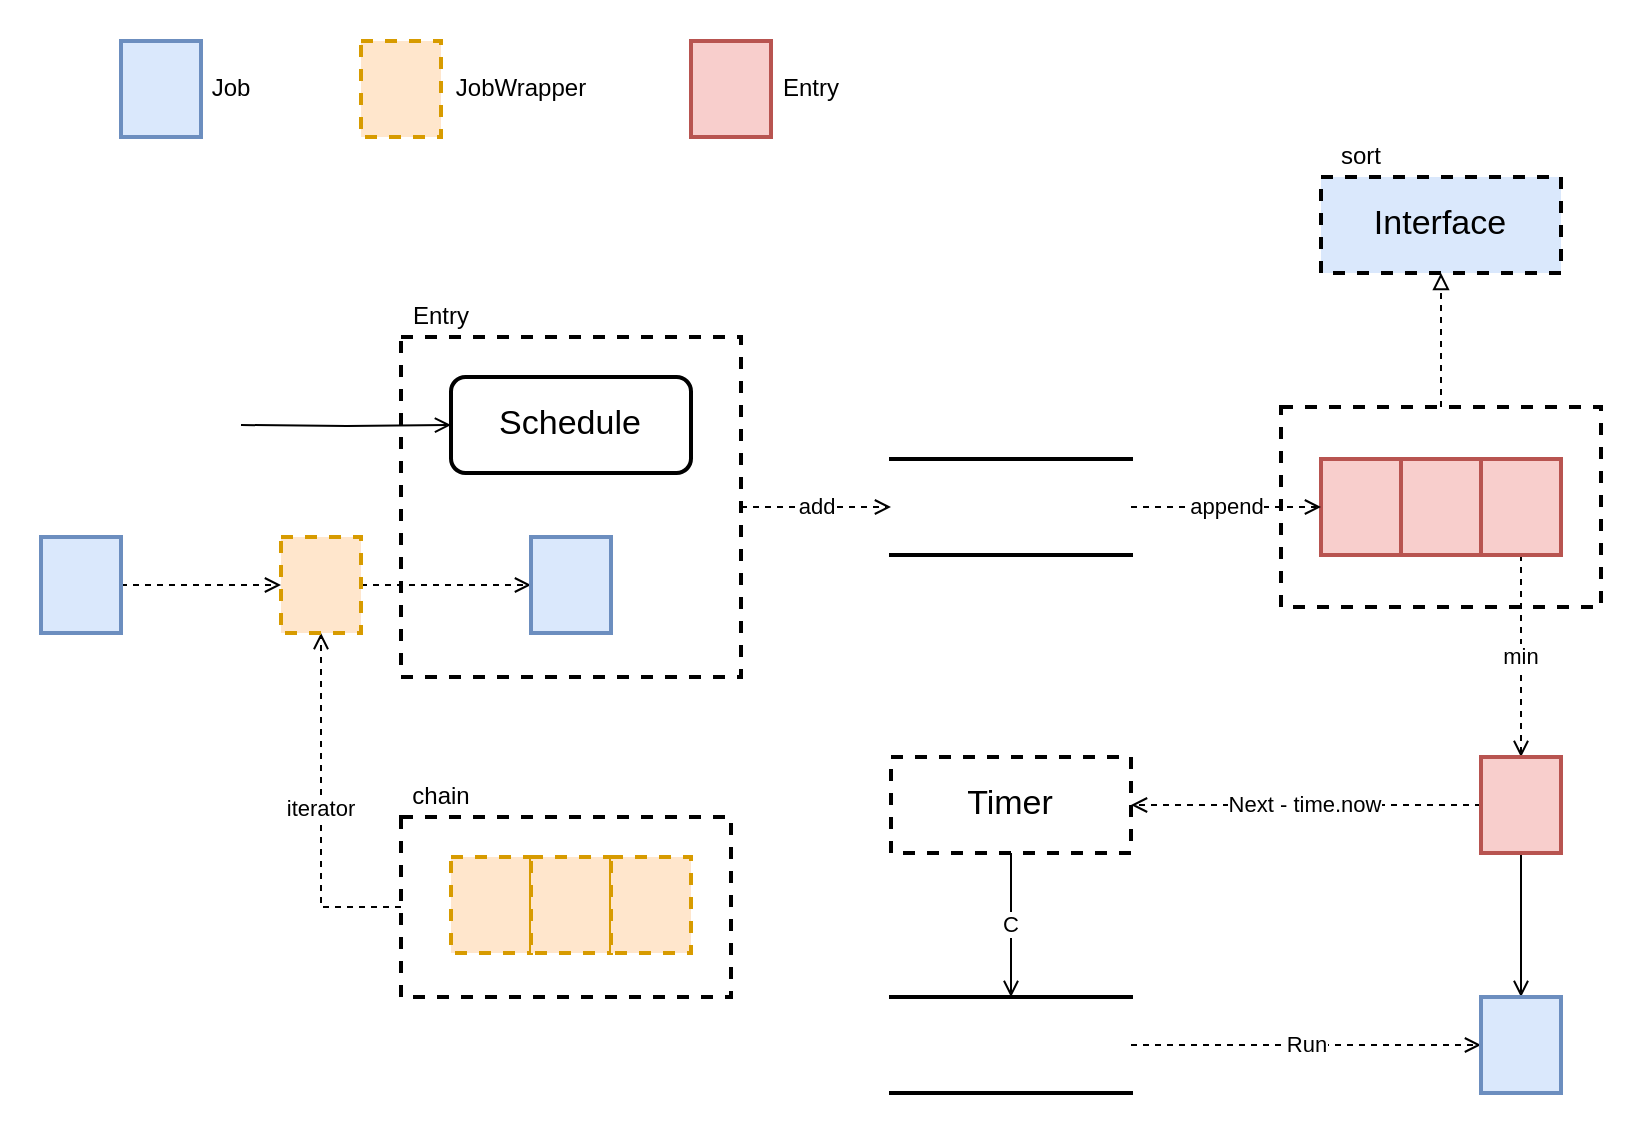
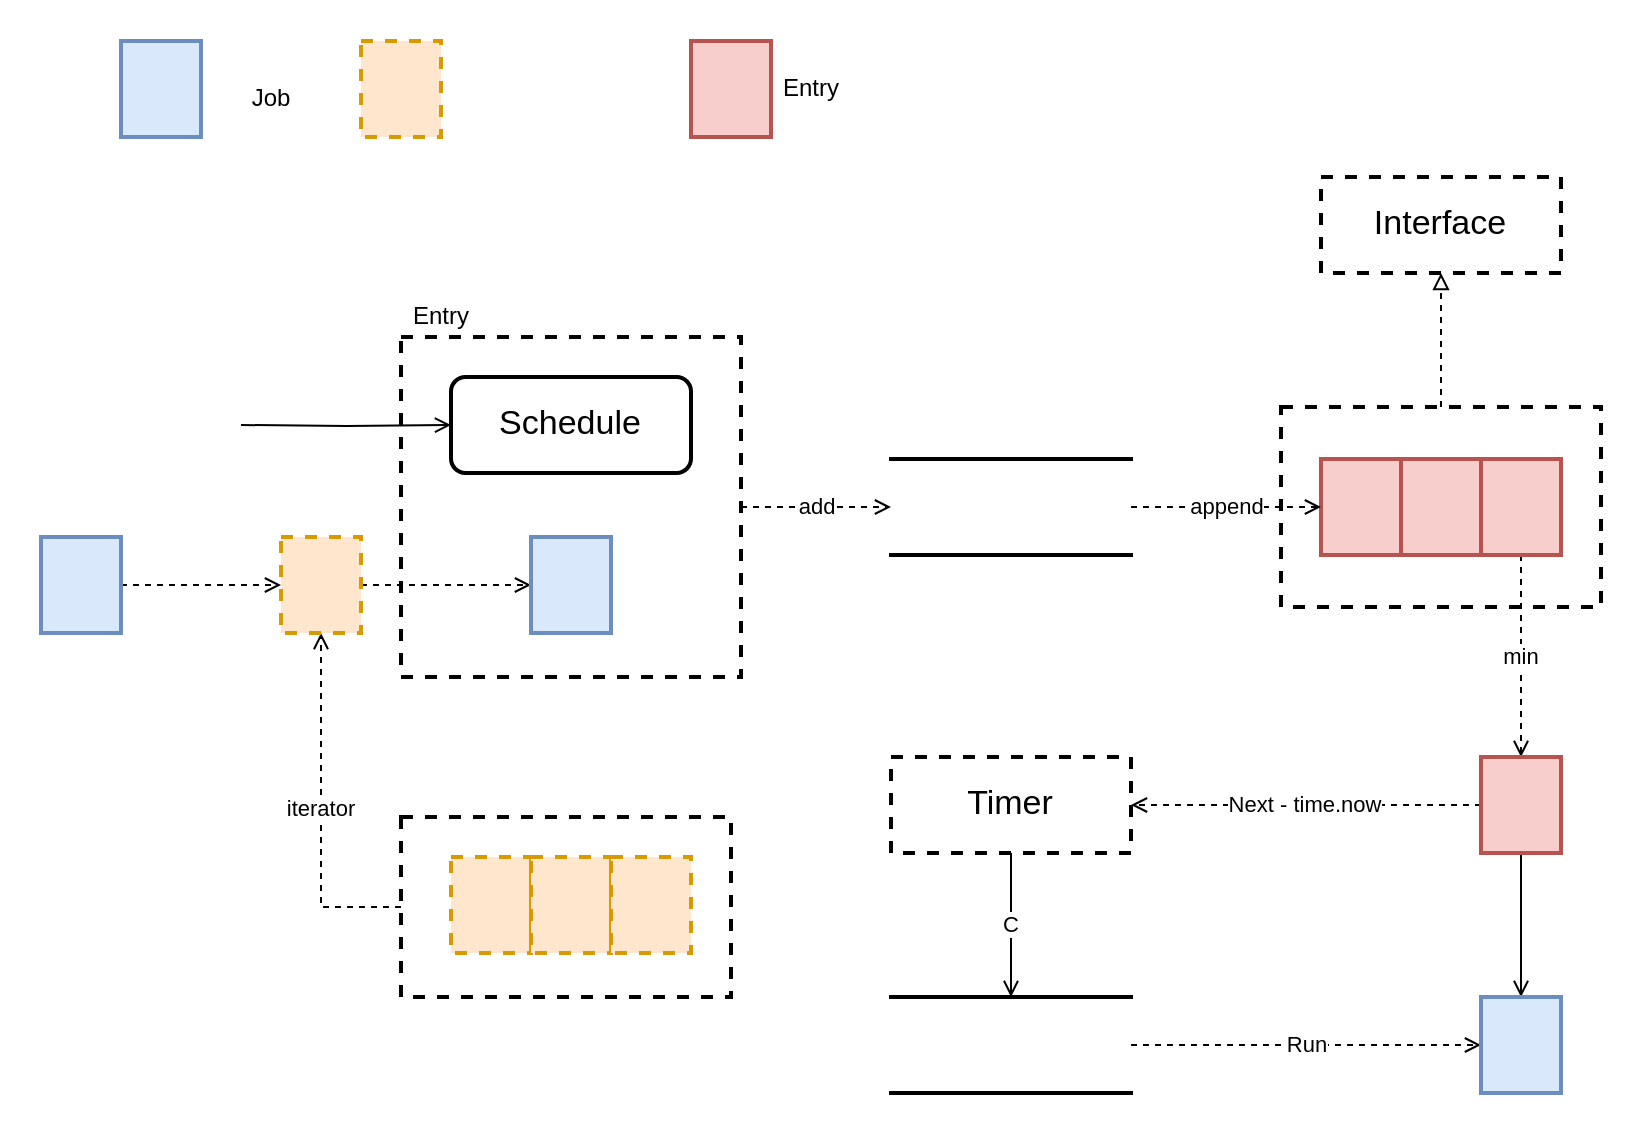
- <mxCell id="20" value="Job" style="text;html=1;align=center;verticalAlign=middle;resizable=0;points=[];autosize=1;strokeColor=none;" vertex="1" parent="1"><mxGeometry x="100" y="34" width="30" height="20" as="geometry" /></mxCell>
+ <mxCell id="20" value="Job" style="text;html=1;align=center;verticalAlign=middle;resizable=0;points=[];autosize=1;strokeColor=none;" vertex="1" parent="1"><mxGeometry x="120" y="39" width="30" height="20" as="geometry" /></mxCell>
- <mxCell id="17" value="JobWrapper" style="text;html=1;align=center;verticalAlign=middle;resizable=0;points=[];autosize=1;strokeColor=none;" vertex="1" parent="1"><mxGeometry x="220" y="34" width="80" height="20" as="geometry" /></mxCell>
- <mxCell id="29" value="sort" style="text;html=1;align=center;verticalAlign=middle;resizable=0;points=[];autosize=1;strokeColor=none;" vertex="1" parent="1"><mxGeometry x="660" y="68" width="40" height="20" as="geometry" /></mxCell>
- <mxCell id="28" value="Interface" style="rounded=0;whiteSpace=wrap;html=1;strokeWidth=2;fontSize=17;dashed=1;fillColor=#dae8fc;" vertex="1" parent="1"><mxGeometry x="660" y="88" width="120" height="48" as="geometry" /></mxCell>
+ <mxCell id="28" value="Interface" style="rounded=0;whiteSpace=wrap;html=1;strokeWidth=2;fontSize=17;dashed=1;" vertex="1" parent="1"><mxGeometry x="660" y="88" width="120" height="48" as="geometry" /></mxCell>
- <mxCell id="18" value="chain" style="text;html=1;align=center;verticalAlign=middle;resizable=0;points=[];autosize=1;strokeColor=none;" vertex="1" parent="1"><mxGeometry x="200" y="388" width="40" height="20" as="geometry" /></mxCell>
